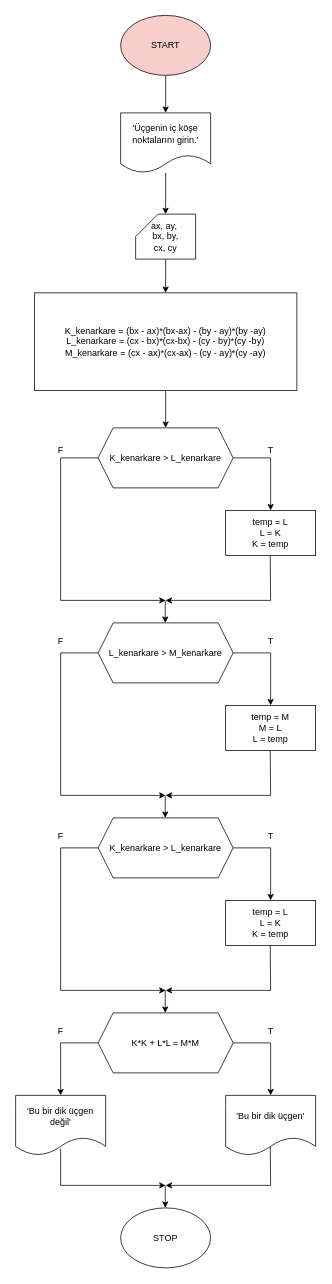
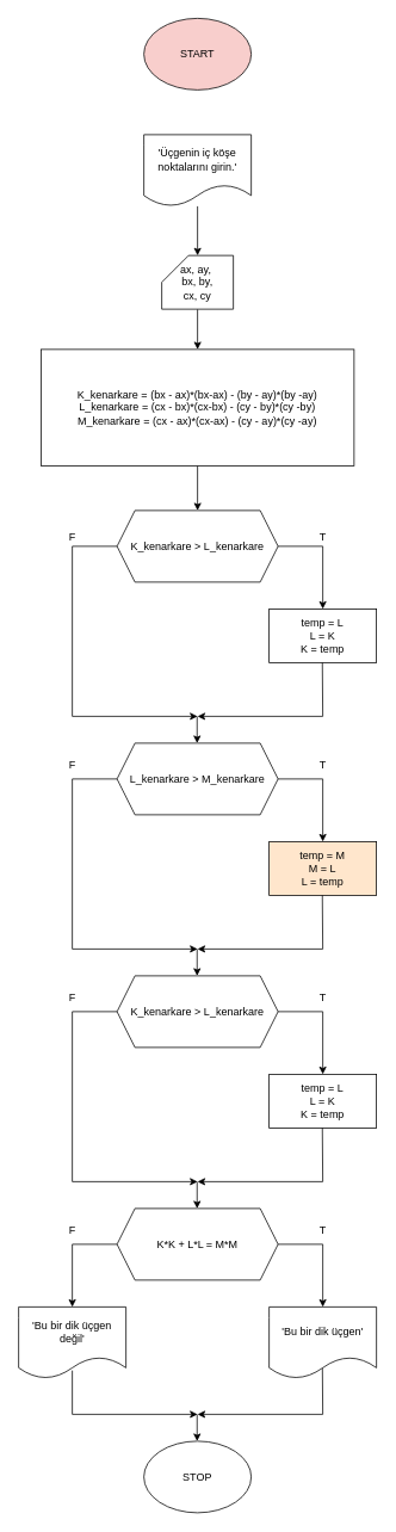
- <mxCell id="2" value="" style="edgeStyle=orthogonalEdgeStyle;rounded=0;orthogonalLoop=1;jettySize=auto;html=1;" edge="1" parent="1" source="3" target="5"><mxGeometry relative="1" as="geometry" /></mxCell>
- <mxCell id="18" value="&lt;div&gt;temp = M&lt;br&gt;&lt;/div&gt;&lt;div&gt;M = L&lt;br&gt;&lt;/div&gt;&lt;div&gt;L = temp&lt;br&gt;&lt;/div&gt;" style="rounded=0;whiteSpace=wrap;html=1;" vertex="1" parent="1"><mxGeometry x="300" y="940" width="120" height="60" as="geometry" /></mxCell>
+ <mxCell id="18" value="&lt;div&gt;temp = M&lt;br&gt;&lt;/div&gt;&lt;div&gt;M = L&lt;br&gt;&lt;/div&gt;&lt;div&gt;L = temp&lt;br&gt;&lt;/div&gt;" style="rounded=0;whiteSpace=wrap;html=1;fillColor=#ffe6cc;" vertex="1" parent="1"><mxGeometry x="300" y="940" width="120" height="60" as="geometry" /></mxCell>
